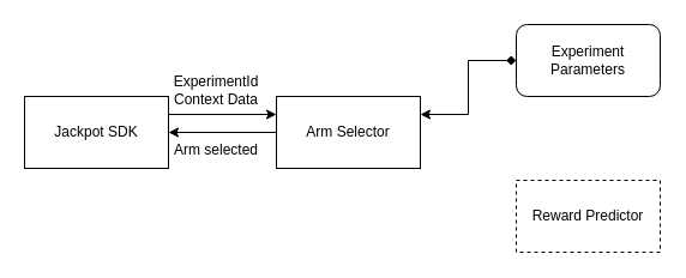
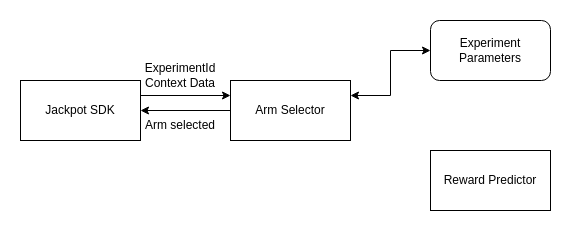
- <mxCell id="3" style="edgeStyle=orthogonalEdgeStyle;rounded=0;orthogonalLoop=1;jettySize=auto;html=1;exitX=1;exitY=0.25;exitDx=0;exitDy=0;entryX=0;entryY=0.5;entryDx=0;entryDy=0;startArrow=classic;startFill=1;endArrow=diamond;" edge="1" parent="1" source="4" target="5"><mxGeometry relative="1" as="geometry" /></mxCell>
+ <mxCell id="3" style="edgeStyle=orthogonalEdgeStyle;rounded=0;orthogonalLoop=1;jettySize=auto;html=1;exitX=1;exitY=0.25;exitDx=0;exitDy=0;entryX=0;entryY=0.5;entryDx=0;entryDy=0;startArrow=classic;startFill=1;" edge="1" parent="1" source="4" target="5"><mxGeometry relative="1" as="geometry" /></mxCell>
- <mxCell id="6" value="Reward Predictor" style="rounded=0;whiteSpace=wrap;html=1;dashed=1;" vertex="1" parent="1"><mxGeometry x="430" y="150" width="120" height="60" as="geometry" /></mxCell>
+ <mxCell id="6" value="Reward Predictor" style="rounded=0;whiteSpace=wrap;html=1;" vertex="1" parent="1"><mxGeometry x="430" y="150" width="120" height="60" as="geometry" /></mxCell>
